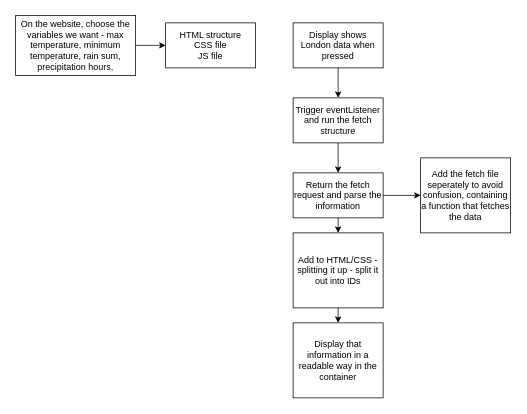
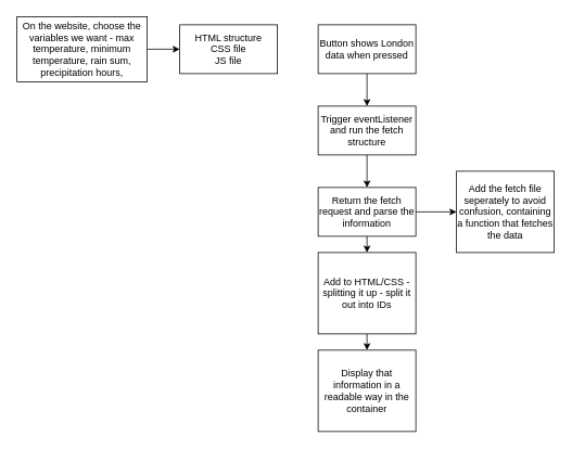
- <mxCell id="6" value="Display shows London data when pressed" style="whiteSpace=wrap;html=1;" vertex="1" parent="1"><mxGeometry x="390" y="30" width="120" height="60" as="geometry" /></mxCell>
+ <mxCell id="6" value="Button shows London data when pressed" style="whiteSpace=wrap;html=1;" vertex="1" parent="1"><mxGeometry x="390" y="30" width="120" height="60" as="geometry" /></mxCell>
